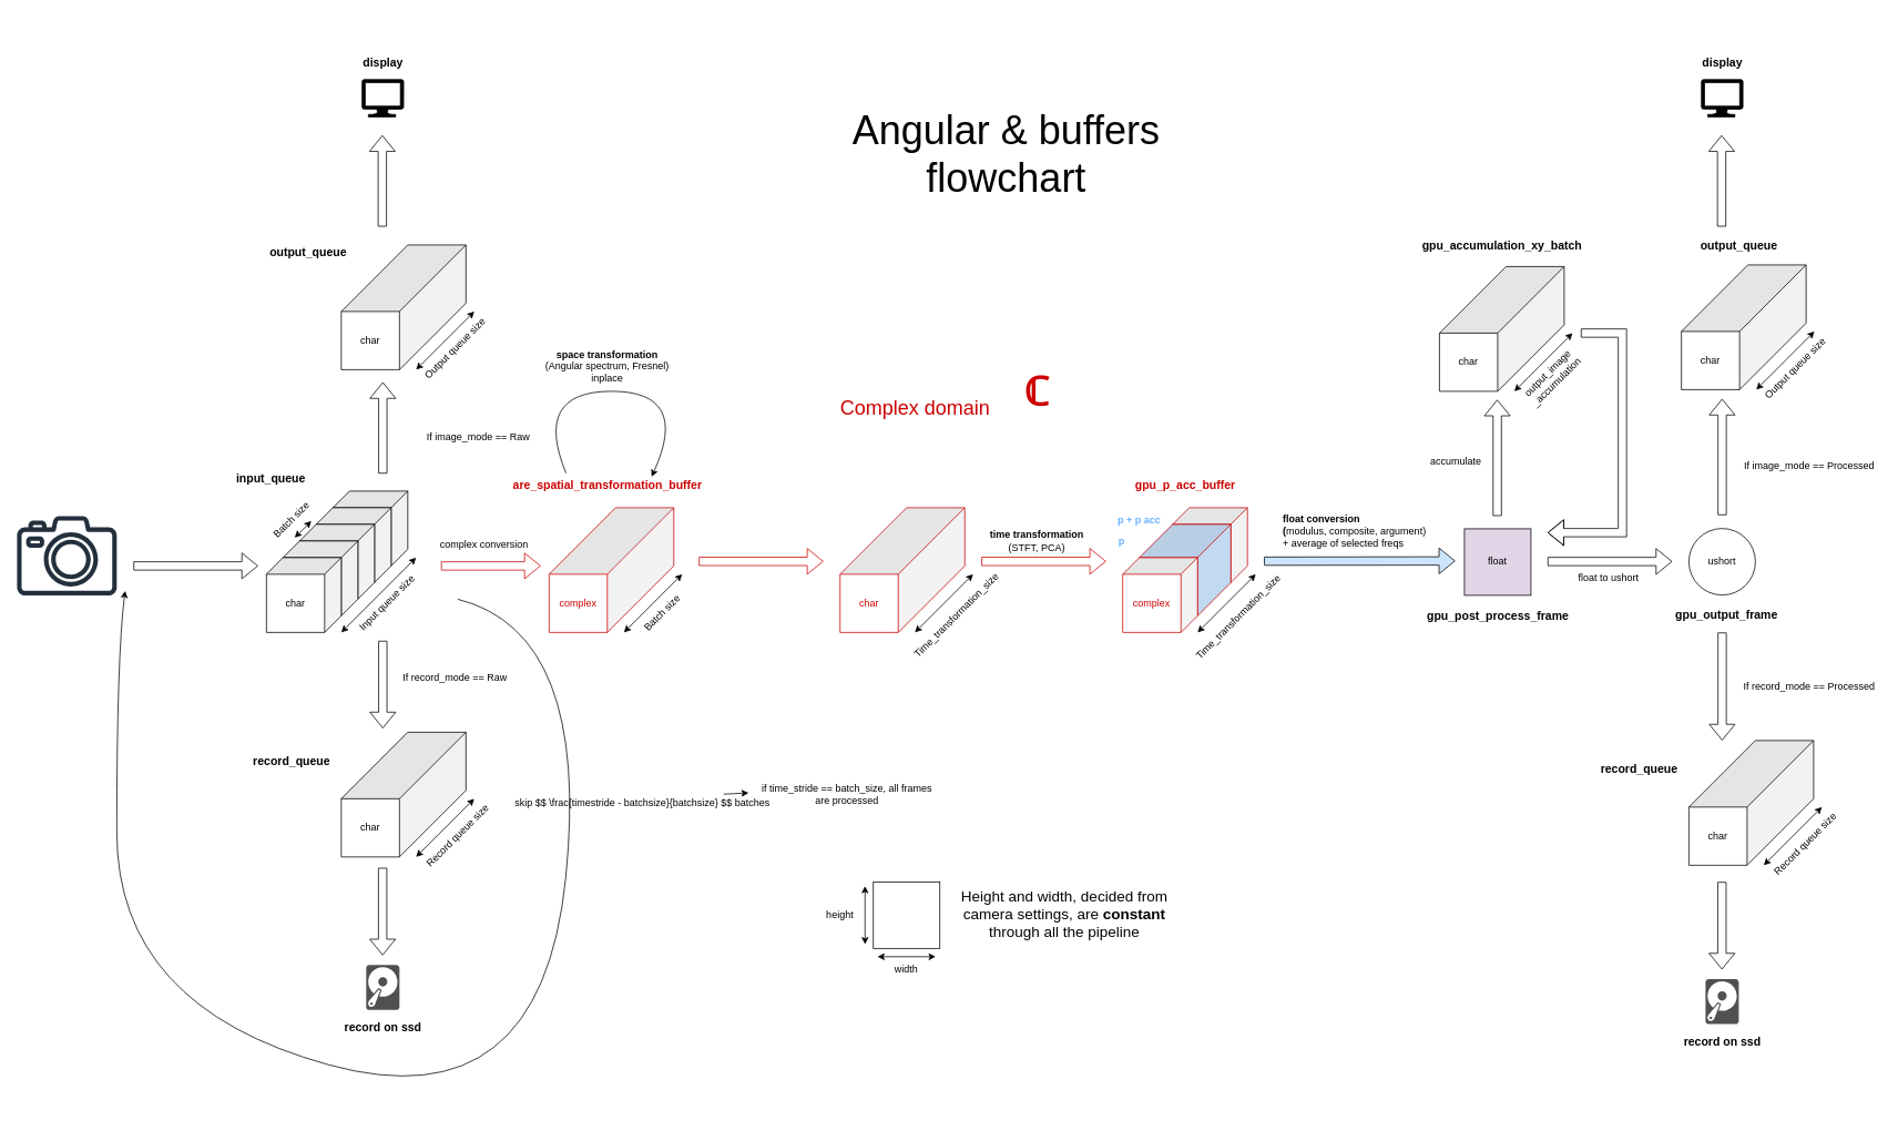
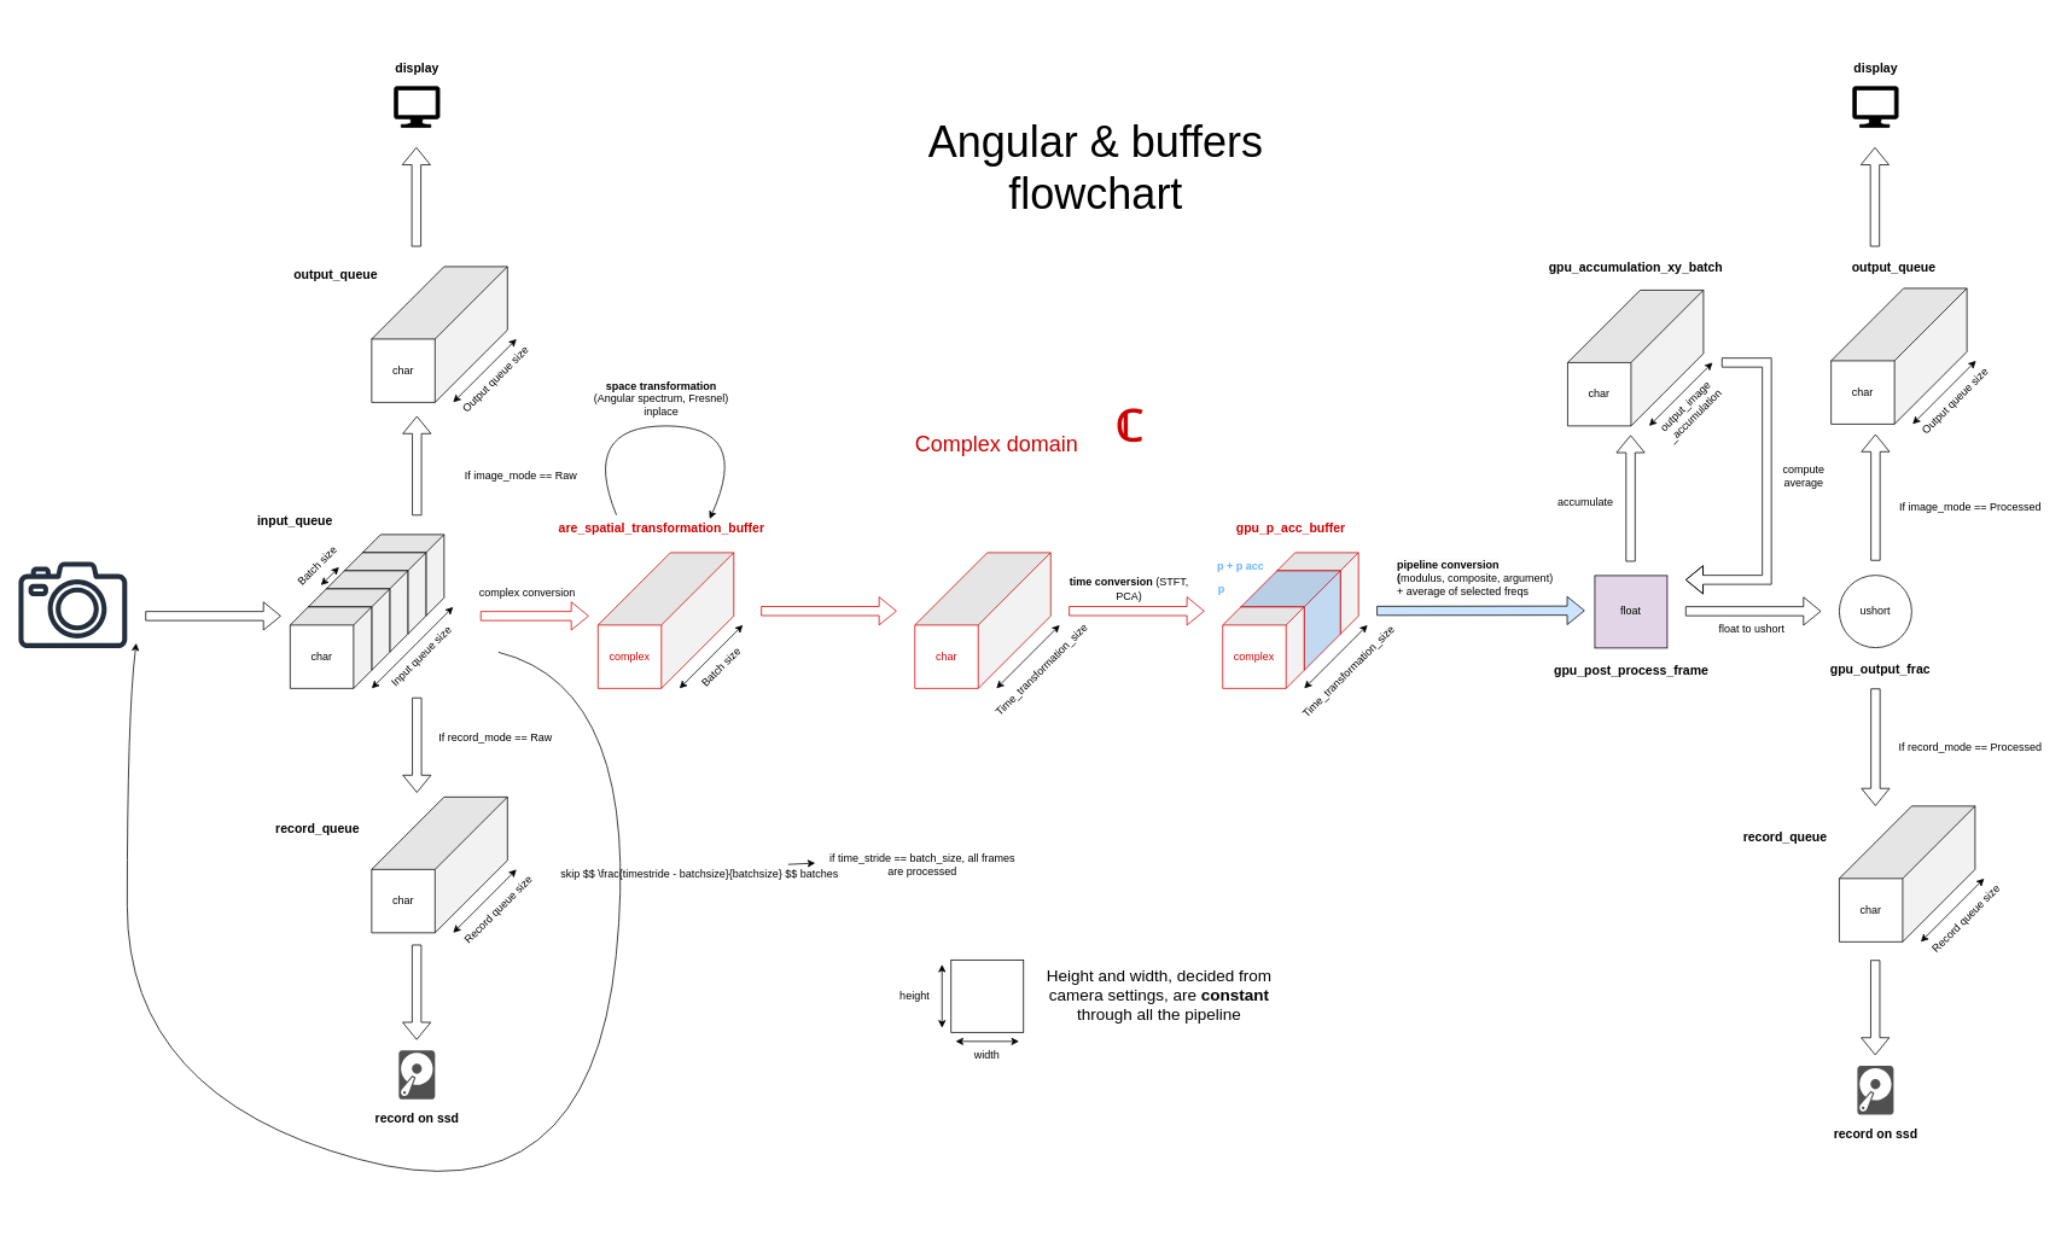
+ <mxCell id="99" value="compute average" style="text;html=1;align=center;verticalAlign=middle;whiteSpace=wrap;rounded=0;" vertex="1" parent="1"><mxGeometry x="1962" y="510" width="60" height="30" as="geometry" /></mxCell>
- <mxCell id="97" value="&lt;span style=&quot;color: rgb(0, 0, 0); font-family: Helvetica; font-size: 12px; font-style: normal; font-variant-ligatures: normal; font-variant-caps: normal; letter-spacing: normal; orphans: 2; text-indent: 0px; text-transform: none; widows: 2; word-spacing: 0px; -webkit-text-stroke-width: 0px; white-space: normal; background-color: rgb(251, 251, 251); text-decoration-thickness: initial; text-decoration-style: initial; text-decoration-color: initial; float: none; display: inline !important;&quot;&gt;&lt;b&gt;float conversion (&lt;/b&gt;&lt;/span&gt;&lt;span style=&quot;background-color: initial;&quot;&gt;modulus,&amp;nbsp;&lt;/span&gt;&lt;span style=&quot;background-color: initial;&quot;&gt;composite,&amp;nbsp;&lt;/span&gt;&lt;span style=&quot;background-color: initial;&quot;&gt;argument)&lt;/span&gt;&lt;div&gt;&lt;span style=&quot;color: rgb(0, 0, 0); font-family: Helvetica; font-size: 12px; font-style: normal; font-variant-ligatures: normal; font-variant-caps: normal; font-weight: 400; letter-spacing: normal; orphans: 2; text-indent: 0px; text-transform: none; widows: 2; word-spacing: 0px; -webkit-text-stroke-width: 0px; white-space: normal; background-color: rgb(251, 251, 251); text-decoration-thickness: initial; text-decoration-style: initial; text-decoration-color: initial; float: none; display: inline !important;&quot;&gt;+ average of selected freqs&lt;/span&gt;&lt;/div&gt;" style="text;whiteSpace=wrap;html=1;align=left;" vertex="1" parent="1"><mxGeometry x="1541" y="610" width="180" height="55" as="geometry" /></mxCell>
+ <mxCell id="97" value="&lt;span style=&quot;color: rgb(0, 0, 0); font-family: Helvetica; font-size: 12px; font-style: normal; font-variant-ligatures: normal; font-variant-caps: normal; letter-spacing: normal; orphans: 2; text-indent: 0px; text-transform: none; widows: 2; word-spacing: 0px; -webkit-text-stroke-width: 0px; white-space: normal; background-color: rgb(251, 251, 251); text-decoration-thickness: initial; text-decoration-style: initial; text-decoration-color: initial; float: none; display: inline !important;&quot;&gt;&lt;b&gt;pipeline conversion (&lt;/b&gt;&lt;/span&gt;&lt;span style=&quot;background-color: initial;&quot;&gt;modulus,&amp;nbsp;&lt;/span&gt;&lt;span style=&quot;background-color: initial;&quot;&gt;composite,&amp;nbsp;&lt;/span&gt;&lt;span style=&quot;background-color: initial;&quot;&gt;argument)&lt;/span&gt;&lt;div&gt;&lt;span style=&quot;color: rgb(0, 0, 0); font-family: Helvetica; font-size: 12px; font-style: normal; font-variant-ligatures: normal; font-variant-caps: normal; font-weight: 400; letter-spacing: normal; orphans: 2; text-indent: 0px; text-transform: none; widows: 2; word-spacing: 0px; -webkit-text-stroke-width: 0px; white-space: normal; background-color: rgb(251, 251, 251); text-decoration-thickness: initial; text-decoration-style: initial; text-decoration-color: initial; float: none; display: inline !important;&quot;&gt;+ average of selected freqs&lt;/span&gt;&lt;/div&gt;" style="text;whiteSpace=wrap;html=1;align=left;" vertex="1" parent="1"><mxGeometry x="1541" y="610" width="180" height="55" as="geometry" /></mxCell>
- <mxCell id="96" value="&lt;b&gt;time transformation&lt;/b&gt; (STFT, PCA)" style="text;html=1;align=center;verticalAlign=middle;whiteSpace=wrap;rounded=0;" vertex="1" parent="1"><mxGeometry x="1175" y="635.38" width="144" height="30" as="geometry" /></mxCell>
+ <mxCell id="96" value="&lt;b&gt;time conversion&lt;/b&gt; (STFT, PCA)" style="text;html=1;align=center;verticalAlign=middle;whiteSpace=wrap;rounded=0;" vertex="1" parent="1"><mxGeometry x="1175" y="635.38" width="144" height="30" as="geometry" /></mxCell>
- <mxCell id="49" value="&lt;b&gt;&lt;font style=&quot;font-size: 14px;&quot;&gt;gpu_output_frame&lt;/font&gt;&lt;/b&gt;" style="text;html=1;align=center;verticalAlign=middle;resizable=0;points=[];autosize=1;strokeColor=none;fillColor=none;" vertex="1" parent="1"><mxGeometry x="2001" y="724" width="150" height="30" as="geometry" /></mxCell>
+ <mxCell id="49" value="&lt;b&gt;&lt;font style=&quot;font-size: 14px;&quot;&gt;gpu_output_frac&lt;/font&gt;&lt;/b&gt;" style="text;html=1;align=center;verticalAlign=middle;resizable=0;points=[];autosize=1;strokeColor=none;fillColor=none;" vertex="1" parent="1"><mxGeometry x="2001" y="724" width="150" height="30" as="geometry" /></mxCell>
